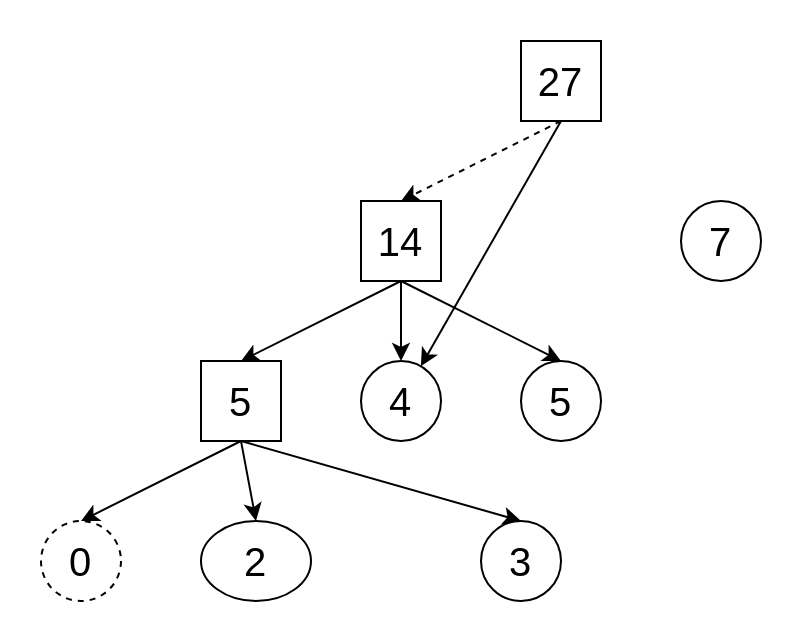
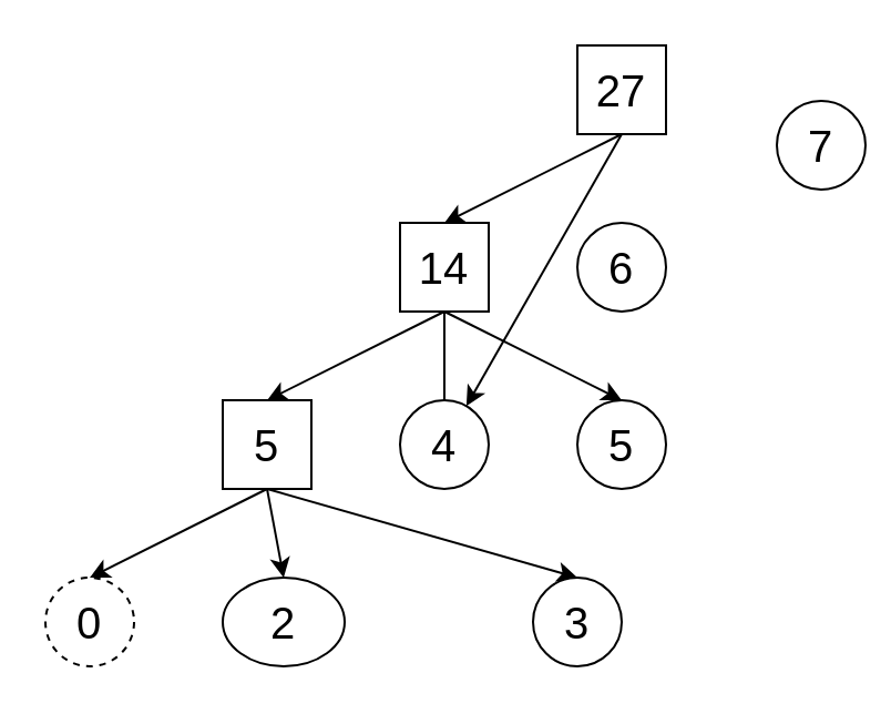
- <mxCell id="2" style="rounded=0;orthogonalLoop=1;jettySize=auto;html=1;exitX=0.5;exitY=1;exitDx=0;exitDy=0;entryX=0.5;entryY=0;entryDx=0;entryDy=0;fontSize=20;dashed=1;" edge="1" parent="1" source="4" target="9"><mxGeometry relative="1" as="geometry" /></mxCell>
+ <mxCell id="2" style="rounded=0;orthogonalLoop=1;jettySize=auto;html=1;exitX=0.5;exitY=1;exitDx=0;exitDy=0;entryX=0.5;entryY=0;entryDx=0;entryDy=0;fontSize=20;" edge="1" parent="1" source="4" target="9"><mxGeometry relative="1" as="geometry" /></mxCell>
+ <mxCell id="5" value="6" style="ellipse;whiteSpace=wrap;html=1;aspect=fixed;fontSize=20;" vertex="1" parent="1"><mxGeometry x="260" y="100" width="40" height="40" as="geometry" /></mxCell>
- <mxCell id="10" value="7" style="ellipse;whiteSpace=wrap;html=1;aspect=fixed;fontSize=20;" vertex="1" parent="1"><mxGeometry x="340" y="100" width="40" height="40" as="geometry" /></mxCell>
+ <mxCell id="10" value="7" style="ellipse;whiteSpace=wrap;html=1;aspect=fixed;fontSize=20;" vertex="1" parent="1"><mxGeometry x="350" y="45" width="40" height="40" as="geometry" /></mxCell>
- <mxCell id="6" style="edgeStyle=none;rounded=0;orthogonalLoop=1;jettySize=auto;html=1;exitX=0.5;exitY=1;exitDx=0;exitDy=0;entryX=0.5;entryY=0;entryDx=0;entryDy=0;fontSize=20;" edge="1" parent="1" source="9" target="11"><mxGeometry relative="1" as="geometry" /></mxCell>
+ <mxCell id="6" style="edgeStyle=none;rounded=0;orthogonalLoop=1;jettySize=auto;html=1;exitX=0.5;exitY=1;exitDx=0;exitDy=0;entryX=0.5;entryY=0;entryDx=0;entryDy=0;fontSize=20;endArrow=none;" edge="1" parent="1" source="9" target="11"><mxGeometry relative="1" as="geometry" /></mxCell>
